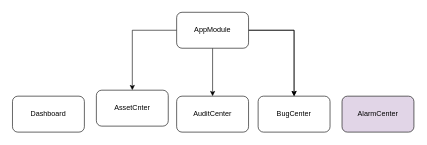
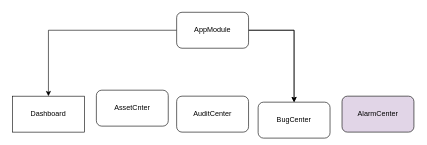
+ <mxCell id="4" value="" style="edgeStyle=orthogonalEdgeStyle;rounded=0;orthogonalLoop=1;jettySize=auto;html=1;" edge="1" parent="1" source="7" target="9"><mxGeometry relative="1" as="geometry" /></mxCell>
- <mxCell id="6" value="" style="edgeStyle=orthogonalEdgeStyle;rounded=0;orthogonalLoop=1;jettySize=auto;html=1;" edge="1" parent="1" source="7" target="12"><mxGeometry relative="1" as="geometry" /></mxCell>
- <mxCell id="5" value="" style="edgeStyle=orthogonalEdgeStyle;rounded=0;orthogonalLoop=1;jettySize=auto;html=1;" edge="1" parent="1" source="7" target="10"><mxGeometry relative="1" as="geometry" /></mxCell>
- <mxCell id="9" value="Dashboard" style="whiteSpace=wrap;html=1;rounded=1;" vertex="1" parent="1"><mxGeometry x="20" y="160" width="120" height="60" as="geometry" /></mxCell>
+ <mxCell id="9" value="Dashboard" style="whiteSpace=wrap;html=1;rounded=0;" vertex="1" parent="1"><mxGeometry x="20" y="160" width="120" height="60" as="geometry" /></mxCell>
- <mxCell id="8" value="BugCenter" style="whiteSpace=wrap;html=1;rounded=1;" vertex="1" parent="1"><mxGeometry x="430" y="160" width="120" height="60" as="geometry" /></mxCell>
+ <mxCell id="8" value="BugCenter" style="whiteSpace=wrap;html=1;rounded=1;" vertex="1" parent="1"><mxGeometry x="430" y="170" width="120" height="60" as="geometry" /></mxCell>
